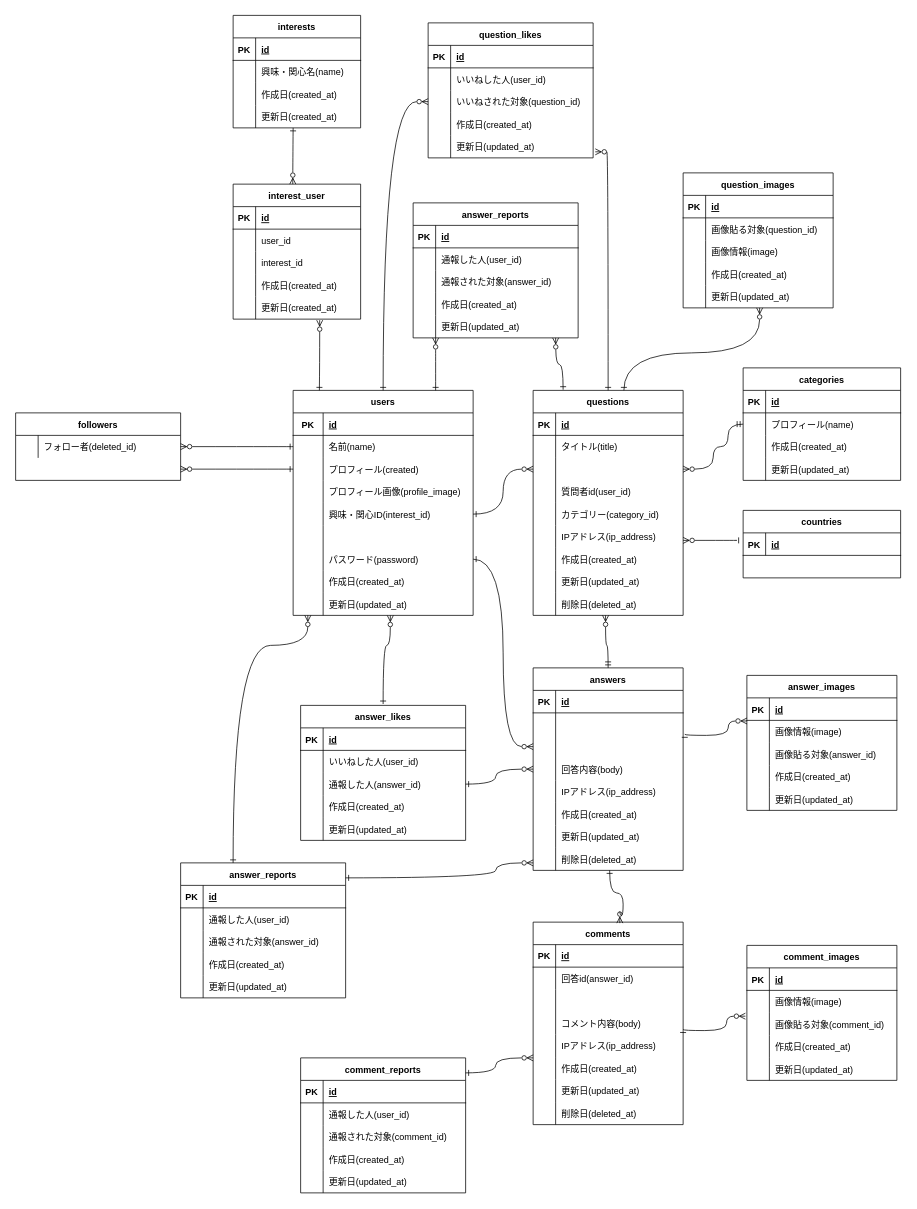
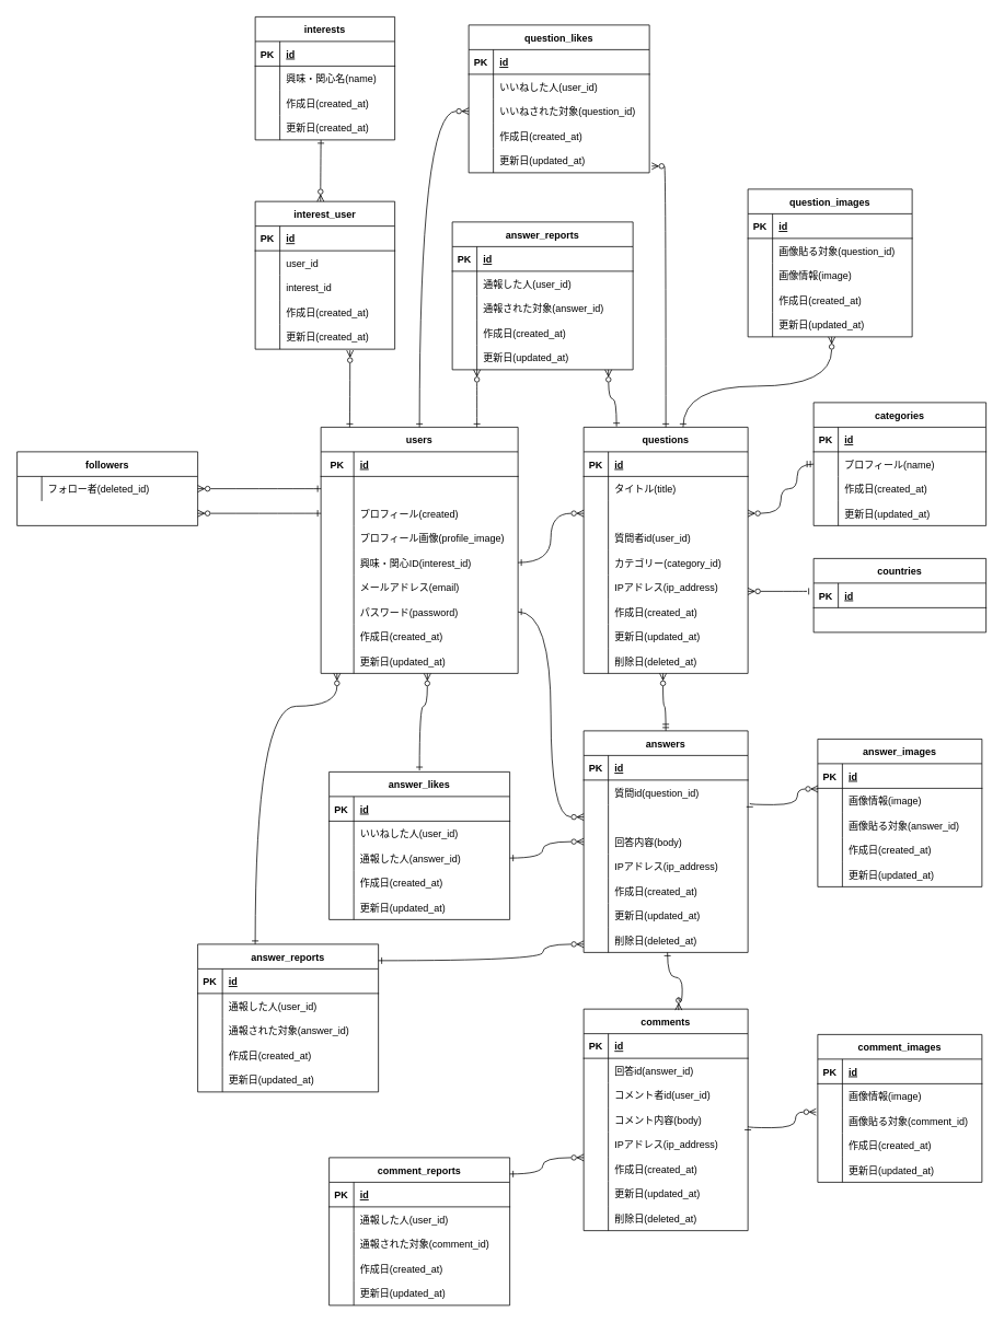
- <mxCell id="8" value="名前(name)" style="shape=partialRectangle;connectable=0;fillColor=none;top=0;left=0;bottom=0;right=0;align=left;spacingLeft=6;overflow=hidden;" parent="6" vertex="1"><mxGeometry x="40" width="200" height="30" as="geometry"><mxRectangle width="200" height="30" as="alternateBounds" /></mxGeometry></mxCell>
+ <mxCell id="20" value="メールアドレス(email)" style="shape=partialRectangle;connectable=0;fillColor=none;top=0;left=0;bottom=0;right=0;align=left;spacingLeft=6;overflow=hidden;" parent="18" vertex="1"><mxGeometry x="40" width="200" height="30" as="geometry"><mxRectangle width="200" height="30" as="alternateBounds" /></mxGeometry></mxCell>
+ <mxCell id="64" value="質問id(question_id)" style="shape=partialRectangle;connectable=0;fillColor=none;top=0;left=0;bottom=0;right=0;align=left;spacingLeft=6;overflow=hidden;" parent="62" vertex="1"><mxGeometry x="30" width="170" height="30" as="geometry"><mxRectangle width="170" height="30" as="alternateBounds" /></mxGeometry></mxCell>
+ <mxCell id="222" value="コメント者id(user_id)" style="shape=partialRectangle;connectable=0;fillColor=none;top=0;left=0;bottom=0;right=0;align=left;spacingLeft=6;overflow=hidden;" parent="220" vertex="1"><mxGeometry x="30" width="170" height="30" as="geometry"><mxRectangle width="170" height="30" as="alternateBounds" /></mxGeometry></mxCell>
